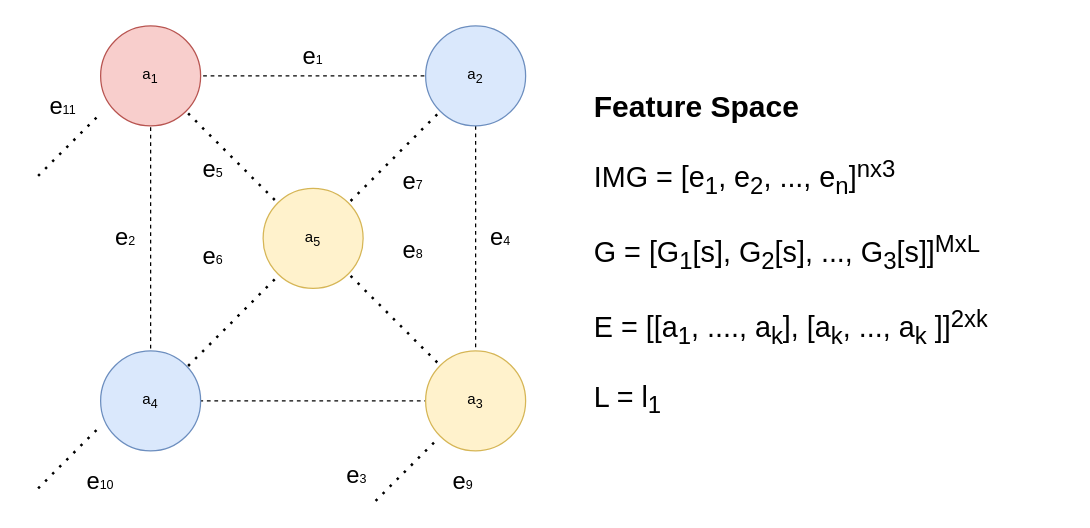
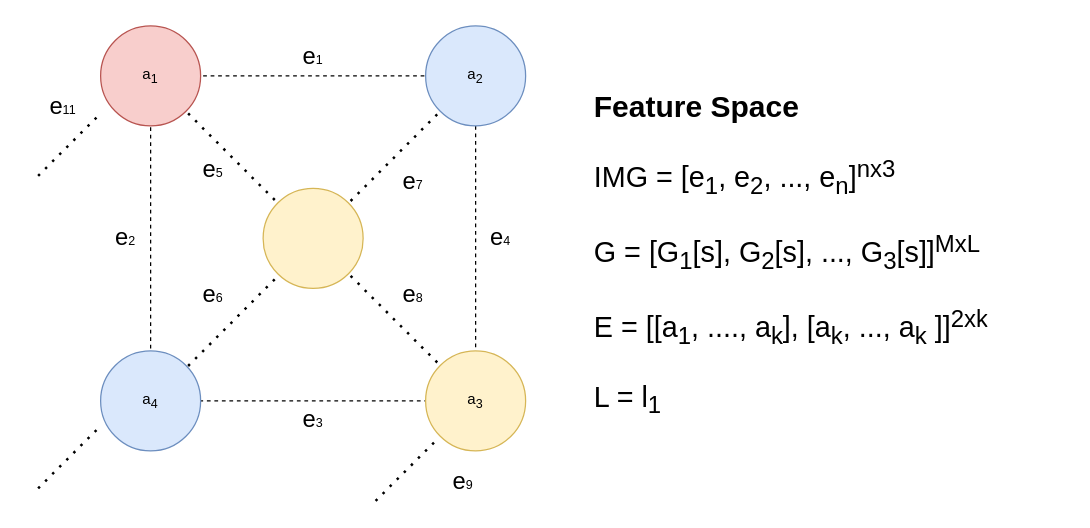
- <mxCell id="33" value="a&lt;sub&gt;5&lt;/sub&gt;" style="text;html=1;strokeColor=none;fillColor=none;align=center;verticalAlign=middle;whiteSpace=wrap;rounded=0;" vertex="1" parent="5"><mxGeometry x="190" y="155" width="60" height="30" as="geometry" /></mxCell>
- <mxCell id="22" value="&lt;sub&gt;&lt;font style=&quot;font-size: 19px;&quot;&gt;e&lt;/font&gt;8&lt;/sub&gt;" style="text;html=1;strokeColor=none;fillColor=none;align=center;verticalAlign=middle;whiteSpace=wrap;rounded=0;" vertex="1" parent="5"><mxGeometry x="270" y="165" width="60" height="30" as="geometry" /></mxCell>
+ <mxCell id="22" value="&lt;sub&gt;&lt;font style=&quot;font-size: 19px;&quot;&gt;e&lt;/font&gt;8&lt;/sub&gt;" style="text;html=1;strokeColor=none;fillColor=none;align=center;verticalAlign=middle;whiteSpace=wrap;rounded=0;" vertex="1" parent="5"><mxGeometry x="270" y="200" width="60" height="30" as="geometry" /></mxCell>
- <mxCell id="21" value="&lt;sub&gt;&lt;font style=&quot;font-size: 19px;&quot;&gt;e&lt;/font&gt;6&lt;/sub&gt;" style="text;html=1;strokeColor=none;fillColor=none;align=center;verticalAlign=middle;whiteSpace=wrap;rounded=0;" vertex="1" parent="5"><mxGeometry x="110" y="170" width="60" height="30" as="geometry" /></mxCell>
+ <mxCell id="21" value="&lt;sub&gt;&lt;font style=&quot;font-size: 19px;&quot;&gt;e&lt;/font&gt;6&lt;/sub&gt;" style="text;html=1;strokeColor=none;fillColor=none;align=center;verticalAlign=middle;whiteSpace=wrap;rounded=0;" vertex="1" parent="5"><mxGeometry x="110" y="200" width="60" height="30" as="geometry" /></mxCell>
- <mxCell id="18" value="&lt;sub&gt;&lt;font style=&quot;font-size: 19px;&quot;&gt;e&lt;/font&gt;3&lt;/sub&gt;" style="text;html=1;strokeColor=none;fillColor=none;align=center;verticalAlign=middle;whiteSpace=wrap;rounded=0;" vertex="1" parent="5"><mxGeometry x="225" y="345" width="60" height="30" as="geometry" /></mxCell>
+ <mxCell id="18" value="&lt;sub&gt;&lt;font style=&quot;font-size: 19px;&quot;&gt;e&lt;/font&gt;3&lt;/sub&gt;" style="text;html=1;strokeColor=none;fillColor=none;align=center;verticalAlign=middle;whiteSpace=wrap;rounded=0;" vertex="1" parent="5"><mxGeometry x="190" y="300" width="60" height="30" as="geometry" /></mxCell>
- <mxCell id="27" value="&lt;sub&gt;&lt;font style=&quot;font-size: 19px;&quot;&gt;e&lt;/font&gt;10&lt;/sub&gt;" style="text;html=1;strokeColor=none;fillColor=none;align=center;verticalAlign=middle;whiteSpace=wrap;rounded=0;" vertex="1" parent="5"><mxGeometry x="20" y="350" width="60" height="30" as="geometry" /></mxCell>
